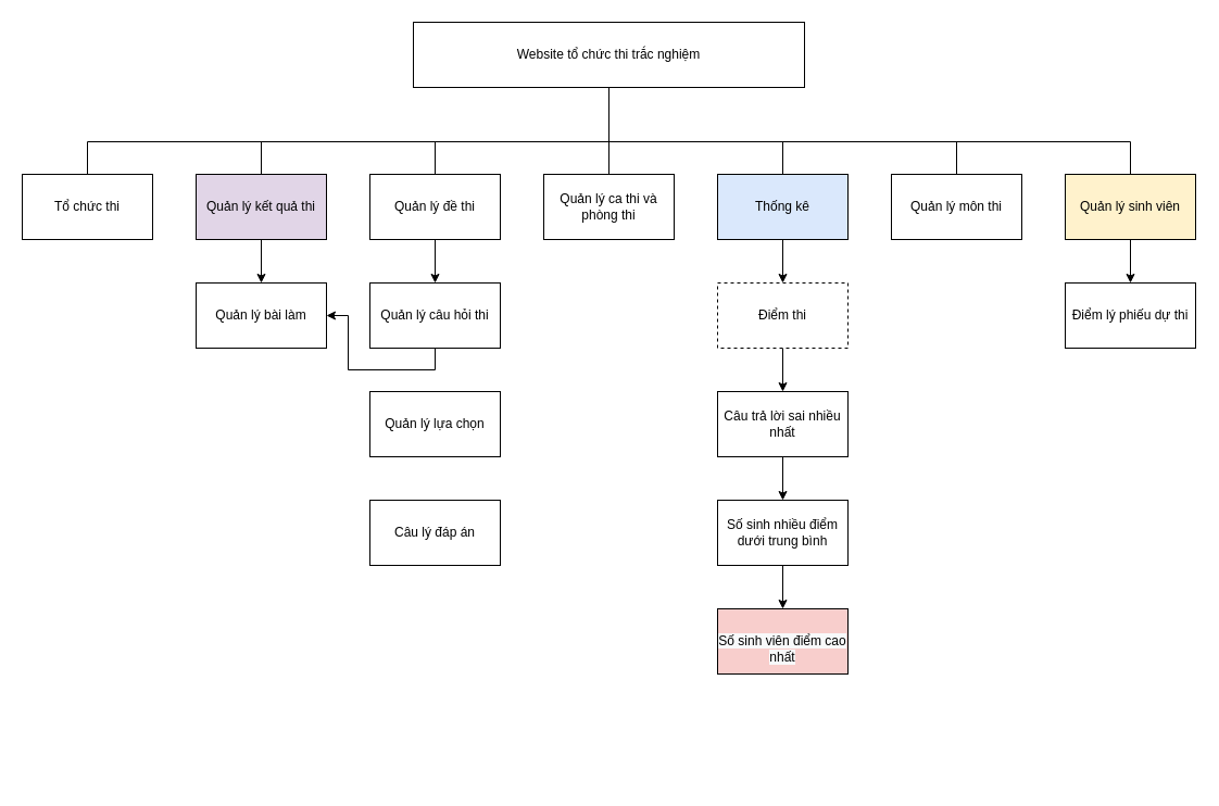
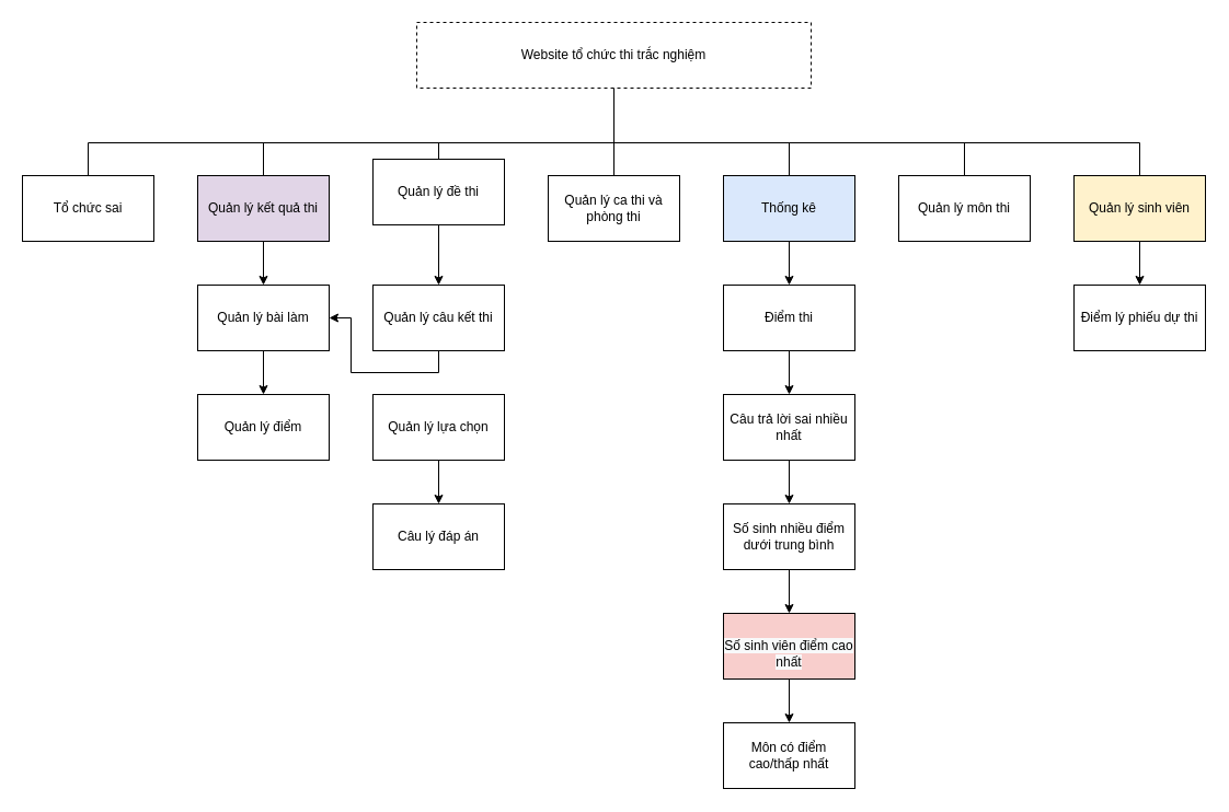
- <mxCell id="2" value="Website tổ chức thi trắc nghiệm" style="rounded=0;whiteSpace=wrap;html=1;" parent="1" vertex="1"><mxGeometry x="380" width="360" height="60" as="geometry" y="20" /></mxCell>
+ <mxCell id="2" value="Website tổ chức thi trắc nghiệm" style="rounded=0;whiteSpace=wrap;html=1;dashed=1;" parent="1" vertex="1"><mxGeometry x="380" width="360" height="60" as="geometry" y="20" /></mxCell>
- <mxCell id="40" value="Tổ chức thi" style="rounded=0;whiteSpace=wrap;html=1;" vertex="1" parent="1"><mxGeometry x="20" y="160" width="120" height="60" as="geometry" /></mxCell>
+ <mxCell id="40" value="Tổ chức sai" style="rounded=0;whiteSpace=wrap;html=1;" vertex="1" parent="1"><mxGeometry x="20" y="160" width="120" height="60" as="geometry" /></mxCell>
- <mxCell id="14" value="Quản lý đề thi" style="rounded=0;whiteSpace=wrap;html=1;" parent="1" vertex="1"><mxGeometry x="340" y="160" width="120" height="60" as="geometry" /></mxCell>
+ <mxCell id="14" value="Quản lý đề thi" style="rounded=0;whiteSpace=wrap;html=1;" parent="1" vertex="1"><mxGeometry x="340" y="145" width="120" height="60" as="geometry" /></mxCell>
- <mxCell id="4" value="Quản lý&amp;nbsp;câu hỏi thi" style="rounded=0;whiteSpace=wrap;html=1;" parent="1" vertex="1"><mxGeometry x="340" y="260" width="120" height="60" as="geometry" /></mxCell>
+ <mxCell id="4" value="Quản lý&amp;nbsp;câu kết thi" style="rounded=0;whiteSpace=wrap;html=1;" parent="1" vertex="1"><mxGeometry x="340" y="260" width="120" height="60" as="geometry" /></mxCell>
- <mxCell id="12" value="Điểm thi" style="rounded=0;whiteSpace=wrap;html=1;dashed=1;" parent="1" vertex="1"><mxGeometry x="660" y="260" width="120" height="60" as="geometry" /></mxCell>
+ <mxCell id="12" value="Điểm thi" style="rounded=0;whiteSpace=wrap;html=1;" parent="1" vertex="1"><mxGeometry x="660" y="260" width="120" height="60" as="geometry" /></mxCell>
+ <mxCell id="37" style="edgeStyle=orthogonalEdgeStyle;rounded=0;orthogonalLoop=1;jettySize=auto;html=1;exitX=0.5;exitY=1;exitDx=0;exitDy=0;entryX=0.5;entryY=0;entryDx=0;entryDy=0;" edge="1" parent="1" source="38" target="18"><mxGeometry relative="1" as="geometry" /></mxCell>
+ <mxCell id="18" value="Quản lý điểm" style="rounded=0;whiteSpace=wrap;html=1;" parent="1" vertex="1"><mxGeometry x="180" y="360" width="120" height="60" as="geometry" /></mxCell>
+ <mxCell id="9" style="edgeStyle=orthogonalEdgeStyle;rounded=0;orthogonalLoop=1;jettySize=auto;html=1;entryX=0.5;entryY=0;entryDx=0;entryDy=0;" parent="1" source="10" target="15" edge="1"><mxGeometry relative="1" as="geometry" /></mxCell>
+ <mxCell id="25" style="edgeStyle=orthogonalEdgeStyle;rounded=0;orthogonalLoop=1;jettySize=auto;html=1;exitX=0.5;exitY=1;exitDx=0;exitDy=0;" parent="1" source="26" target="34" edge="1"><mxGeometry relative="1" as="geometry" /></mxCell>
+ <mxCell id="34" value="Môn có điểm cao/thấp nhất" style="rounded=0;whiteSpace=wrap;html=1;" parent="1" vertex="1"><mxGeometry x="660" y="660" width="120" height="60" as="geometry" /></mxCell>
